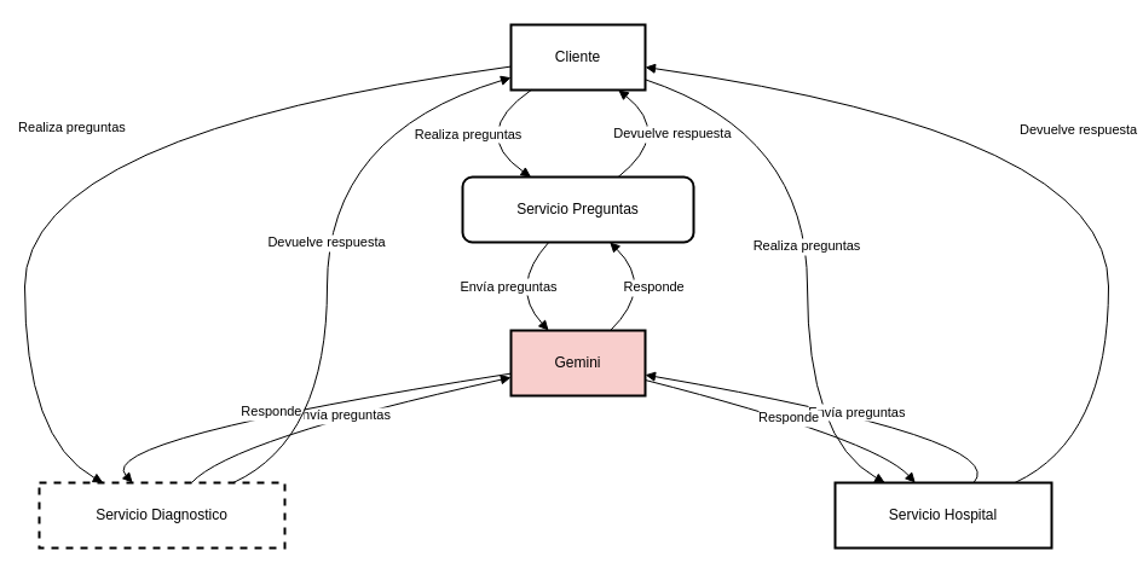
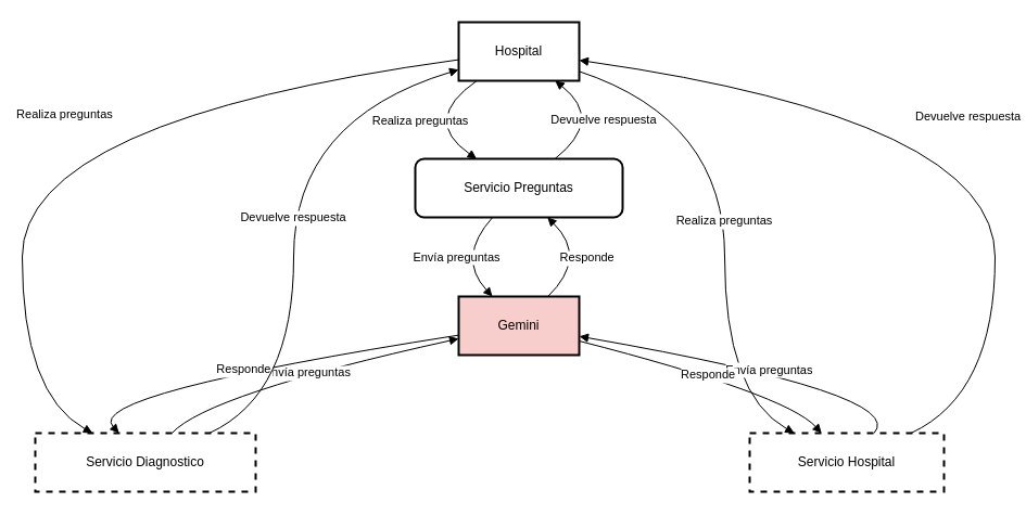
- <mxCell id="2" value="Cliente" style="whiteSpace=wrap;strokeWidth=2;" vertex="1" parent="1"><mxGeometry x="422" y="20" width="111" height="54" as="geometry" /></mxCell>
+ <mxCell id="2" value="Hospital" style="whiteSpace=wrap;strokeWidth=2;" vertex="1" parent="1"><mxGeometry x="422" y="20" width="111" height="54" as="geometry" /></mxCell>
- <mxCell id="5" value="Servicio Hospital" style="whiteSpace=wrap;strokeWidth=2;" vertex="1" parent="1"><mxGeometry x="690" y="399" width="179" height="54" as="geometry" /></mxCell>
+ <mxCell id="5" value="Servicio Hospital" style="whiteSpace=wrap;strokeWidth=2;dashed=1;" vertex="1" parent="1"><mxGeometry x="690" y="399" width="179" height="54" as="geometry" /></mxCell>
